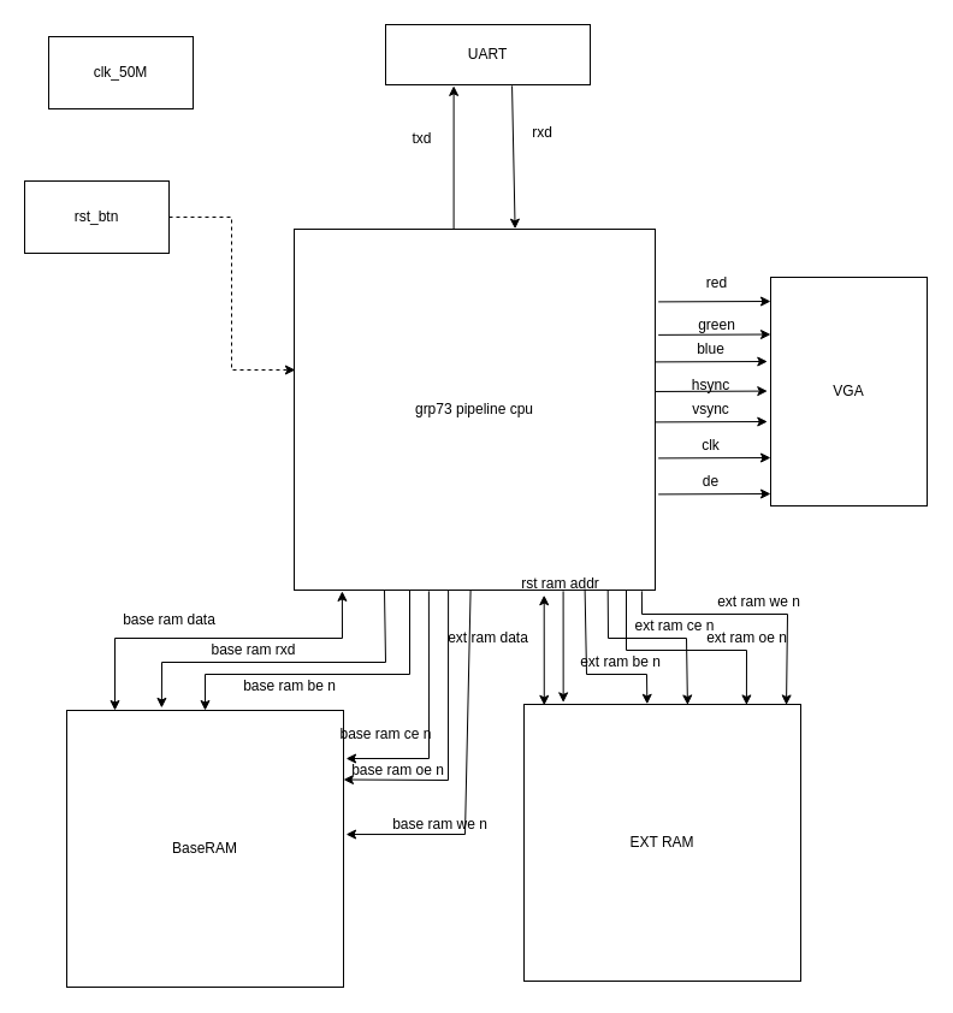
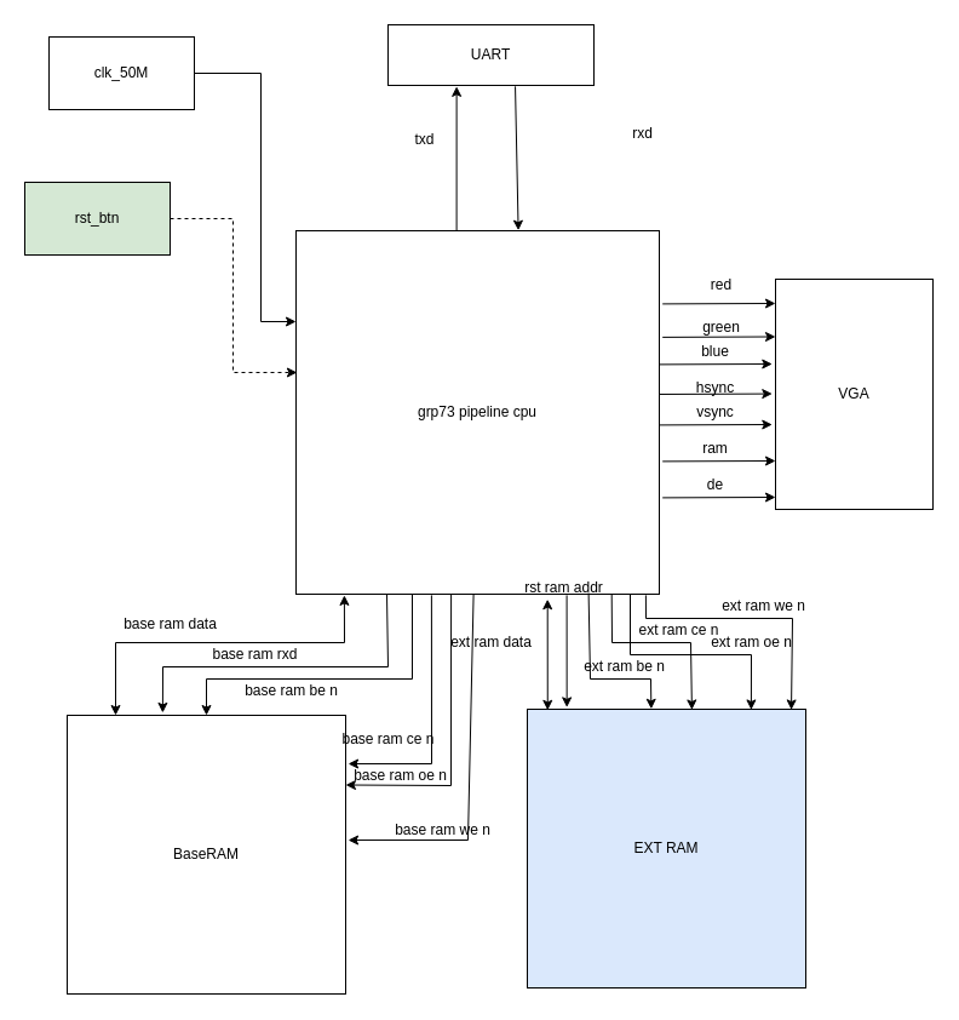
- <mxCell id="52" value="rxd" style="text;html=1;align=center;verticalAlign=middle;resizable=0;points=[];autosize=1;strokeColor=none;fillColor=none;" vertex="1" parent="1"><mxGeometry x="430" y="95" width="40" height="30" as="geometry" /></mxCell>
+ <mxCell id="52" value="rxd" style="text;html=1;align=center;verticalAlign=middle;resizable=0;points=[];autosize=1;strokeColor=none;fillColor=none;" vertex="1" parent="1"><mxGeometry x="510" y="95" width="40" height="30" as="geometry" /></mxCell>
+ <mxCell id="3" style="edgeStyle=orthogonalEdgeStyle;rounded=0;orthogonalLoop=1;jettySize=auto;html=1;exitX=1;exitY=0.5;exitDx=0;exitDy=0;entryX=0;entryY=0.25;entryDx=0;entryDy=0;" edge="1" parent="1" source="4" target="2"><mxGeometry relative="1" as="geometry"><Array as="points"><mxPoint x="215" y="60" /><mxPoint x="215" y="265" /></Array></mxGeometry></mxCell>
- <mxCell id="6" value="rst_btn" style="rounded=0;whiteSpace=wrap;html=1;" vertex="1" parent="1"><mxGeometry x="20" y="150" width="120" height="60" as="geometry" /></mxCell>
+ <mxCell id="6" value="rst_btn" style="rounded=0;whiteSpace=wrap;html=1;fillColor=#d5e8d4;" vertex="1" parent="1"><mxGeometry x="20" y="150" width="120" height="60" as="geometry" /></mxCell>
- <mxCell id="46" value="clk" style="text;html=1;align=center;verticalAlign=middle;resizable=0;points=[];autosize=1;strokeColor=none;fillColor=none;" vertex="1" parent="1"><mxGeometry x="570" y="355" width="40" height="30" as="geometry" /></mxCell>
+ <mxCell id="46" value="ram" style="text;html=1;align=center;verticalAlign=middle;resizable=0;points=[];autosize=1;strokeColor=none;fillColor=none;" vertex="1" parent="1"><mxGeometry x="570" y="355" width="40" height="30" as="geometry" /></mxCell>
- <mxCell id="20" value="EXT RAM" style="whiteSpace=wrap;html=1;aspect=fixed;" vertex="1" parent="1"><mxGeometry x="435" y="585" width="230" height="230" as="geometry" /></mxCell>
+ <mxCell id="20" value="EXT RAM" style="whiteSpace=wrap;html=1;aspect=fixed;fillColor=#dae8fc;" vertex="1" parent="1"><mxGeometry x="435" y="585" width="230" height="230" as="geometry" /></mxCell>
